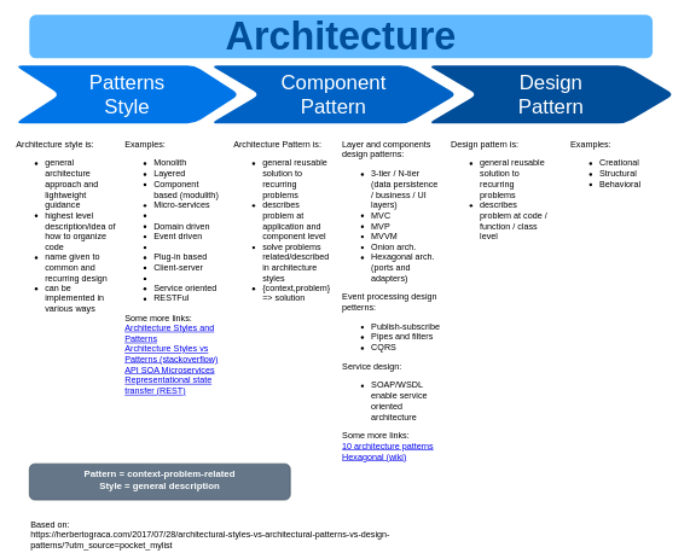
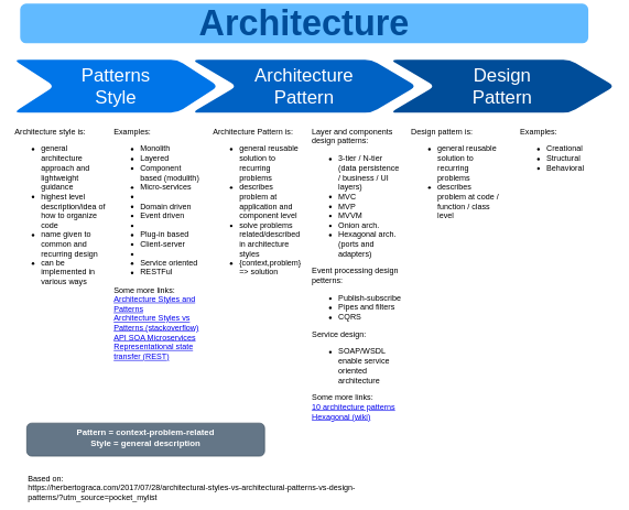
- <mxCell id="5" value="Architecture" style="text;html=1;strokeColor=none;fillColor=#61BAFF;align=center;verticalAlign=middle;whiteSpace=wrap;fontSize=54;fontStyle=1;fontColor=#004D99;rounded=1;" parent="1" vertex="1"><mxGeometry x="40" y="20" width="860" height="60" as="geometry" /></mxCell>
+ <mxCell id="5" value="Architecture" style="text;html=1;strokeColor=none;fillColor=#61BAFF;align=center;verticalAlign=middle;whiteSpace=wrap;fontSize=54;fontStyle=1;fontColor=#004D99;rounded=1;" parent="1" vertex="1"><mxGeometry x="30" y="5" width="860" height="60" as="geometry" /></mxCell>
- <mxCell id="3" value="Component&lt;br&gt;Pattern" style="shape=step;whiteSpace=wrap;html=1;fontSize=28;fillColor=#0062C4;fontColor=#FFFFFF;strokeColor=none;rounded=1;" parent="1" vertex="1"><mxGeometry x="290" y="90" width="340" height="80" as="geometry" /></mxCell>
+ <mxCell id="3" value="Architecture&lt;br&gt;Pattern" style="shape=step;whiteSpace=wrap;html=1;fontSize=28;fillColor=#0062C4;fontColor=#FFFFFF;strokeColor=none;rounded=1;" parent="1" vertex="1"><mxGeometry x="290" y="90" width="340" height="80" as="geometry" /></mxCell>
